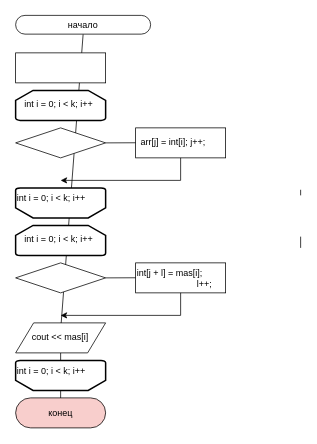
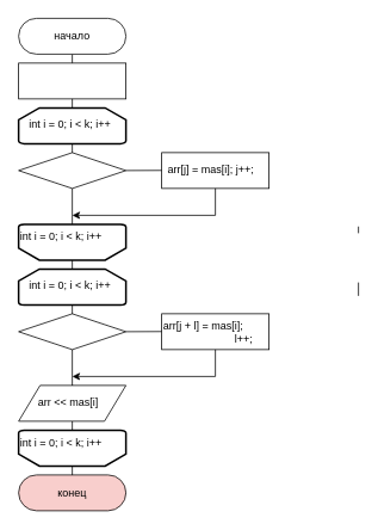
- <mxCell id="7" value="начало" style="rounded=1;whiteSpace=wrap;html=1;arcSize=50;" vertex="1" parent="1"><mxGeometry x="20" y="20" width="180" height="25" as="geometry" /></mxCell>
+ <mxCell id="7" value="начало" style="rounded=1;whiteSpace=wrap;html=1;arcSize=50;" vertex="1" parent="1"><mxGeometry x="20" y="20" width="120" height="40" as="geometry" /></mxCell>
- <mxCell id="19" value="arr[j] = int[i];&#09;&#09;&#09;j++;" style="text;html=1;" vertex="1" parent="1"><mxGeometry x="185" y="175" width="120" height="30" as="geometry" /></mxCell>
+ <mxCell id="19" value="arr[j] = mas[i];&#09;&#09;&#09;j++;" style="text;html=1;" vertex="1" parent="1"><mxGeometry x="185" y="175" width="120" height="30" as="geometry" /></mxCell>
- <mxCell id="29" value="&lt;div&gt;int[j + l] = mas[i];&lt;/div&gt;&lt;div&gt;&lt;span style=&quot;white-space: pre&quot;&gt;&#09;&#09;&#09;&lt;/span&gt;l++;&lt;/div&gt;" style="text;html=1;" vertex="1" parent="1"><mxGeometry x="180" y="350" width="120" height="30" as="geometry" /></mxCell>
+ <mxCell id="29" value="&lt;div&gt;arr[j + l] = mas[i];&lt;/div&gt;&lt;div&gt;&lt;span style=&quot;white-space: pre&quot;&gt;&#09;&#09;&#09;&lt;/span&gt;l++;&lt;/div&gt;" style="text;html=1;" vertex="1" parent="1"><mxGeometry x="180" y="350" width="120" height="30" as="geometry" /></mxCell>
- <mxCell id="13" value="cout &amp;lt;&amp;lt; mas[i]" style="text;html=1;" vertex="1" parent="1"><mxGeometry x="40" y="435" width="80" height="30" as="geometry" /></mxCell>
+ <mxCell id="13" value="arr &amp;lt;&amp;lt; mas[i]" style="text;html=1;" vertex="1" parent="1"><mxGeometry x="40" y="435" width="80" height="30" as="geometry" /></mxCell>
